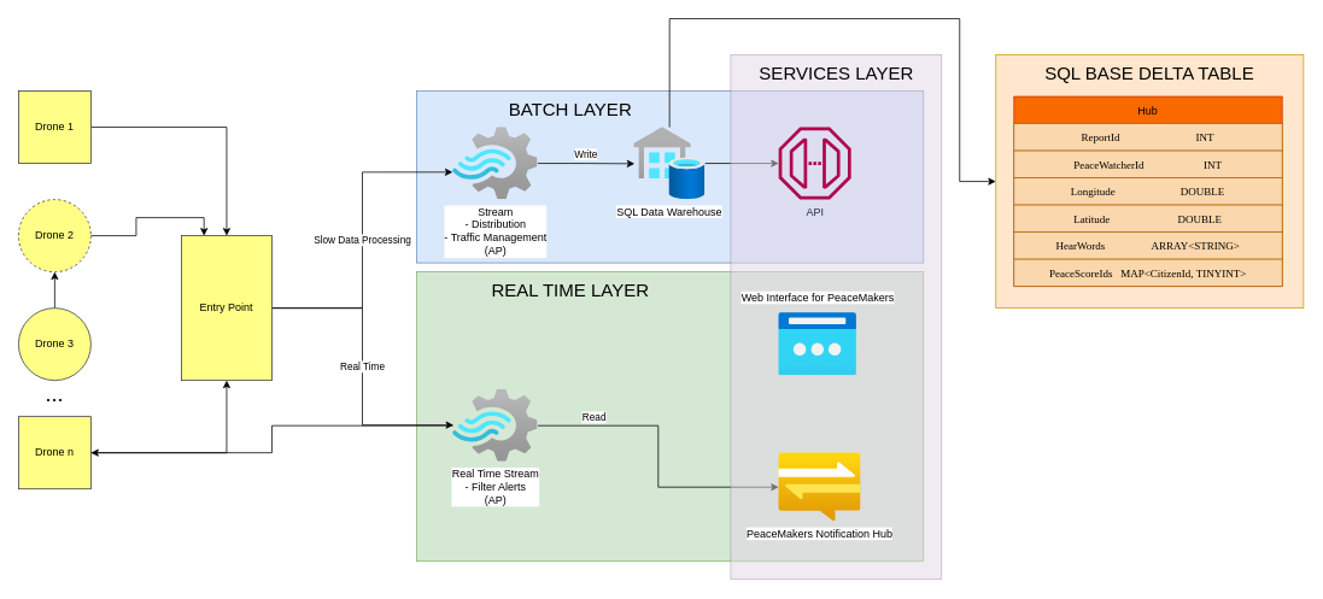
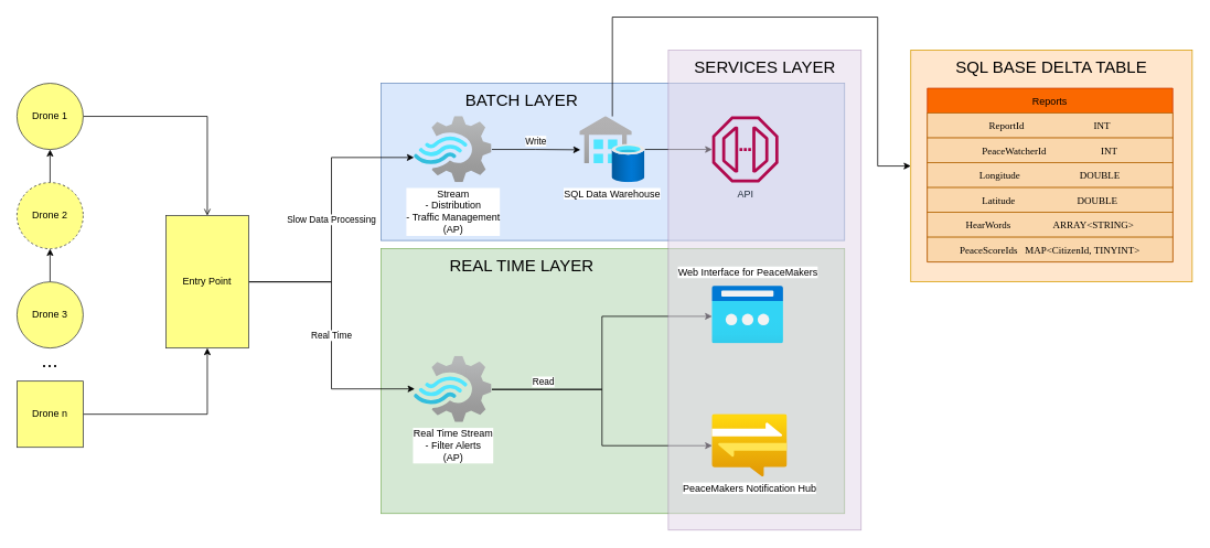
- <mxCell id="22" value="Hub" style="swimlane;fontStyle=0;childLayout=stackLayout;horizontal=1;startSize=30;horizontalStack=0;resizeParent=1;resizeParentMax=0;resizeLast=0;collapsible=1;marginBottom=0;fontFamily=Helvetica;fillColor=#fa6800;fontColor=#000000;strokeColor=#C73500;" parent="1" vertex="1"><mxGeometry x="1120" y="106" width="296.5" height="210" as="geometry" /></mxCell>
+ <mxCell id="22" value="Reports" style="swimlane;fontStyle=0;childLayout=stackLayout;horizontal=1;startSize=30;horizontalStack=0;resizeParent=1;resizeParentMax=0;resizeLast=0;collapsible=1;marginBottom=0;fontFamily=Helvetica;fillColor=#fa6800;fontColor=#000000;strokeColor=#C73500;" parent="1" vertex="1"><mxGeometry x="1120" y="106" width="296.5" height="210" as="geometry" /></mxCell>
- <mxCell id="6" value="Drone 1" style="whiteSpace=wrap;html=1;aspect=fixed;fontFamily=Helvetica;fillColor=#ffff88;strokeColor=#36393d;rounded=0;" parent="1" vertex="1"><mxGeometry x="20" y="100" width="80" height="80" as="geometry" /></mxCell>
+ <mxCell id="6" value="Drone 1" style="ellipse;whiteSpace=wrap;html=1;aspect=fixed;fontFamily=Helvetica;fillColor=#ffff88;strokeColor=#36393d;" parent="1" vertex="1"><mxGeometry x="20" y="100" width="80" height="80" as="geometry" /></mxCell>
- <mxCell id="9" style="edgeStyle=orthogonalEdgeStyle;rounded=0;orthogonalLoop=1;jettySize=auto;html=1;entryX=0.25;entryY=0;entryDx=0;entryDy=0;fontFamily=Helvetica;" parent="1" source="10" target="15" edge="1"><mxGeometry relative="1" as="geometry" /></mxCell>
+ <mxCell id="9" style="edgeStyle=orthogonalEdgeStyle;rounded=0;orthogonalLoop=1;jettySize=auto;html=1;fontFamily=Helvetica;" parent="1" source="10" target="6" edge="1"><mxGeometry relative="1" as="geometry" /></mxCell>
- <mxCell id="5" style="edgeStyle=orthogonalEdgeStyle;rounded=0;orthogonalLoop=1;jettySize=auto;html=1;entryX=0.5;entryY=0;entryDx=0;entryDy=0;fontFamily=Helvetica;" parent="1" source="6" target="15" edge="1"><mxGeometry relative="1" as="geometry" /></mxCell>
+ <mxCell id="5" style="edgeStyle=orthogonalEdgeStyle;rounded=0;orthogonalLoop=1;jettySize=auto;html=1;entryX=0.5;entryY=0;entryDx=0;entryDy=0;fontFamily=Helvetica;endArrow=open;" parent="1" source="6" target="15" edge="1"><mxGeometry relative="1" as="geometry" /></mxCell>
- <mxCell id="17" style="edgeStyle=orthogonalEdgeStyle;rounded=0;orthogonalLoop=1;jettySize=auto;html=1;fontFamily=Helvetica;fontSize=20;" parent="1" source="18" target="8" edge="1"><mxGeometry relative="1" as="geometry" /></mxCell>
+ <mxCell id="17" style="edgeStyle=orthogonalEdgeStyle;rounded=0;orthogonalLoop=1;jettySize=auto;html=1;entryX=-0.001;entryY=0.524;entryDx=0;entryDy=0;entryPerimeter=0;fontFamily=Helvetica;fontSize=20;" parent="1" source="18" target="36" edge="1"><mxGeometry relative="1" as="geometry" /></mxCell>
